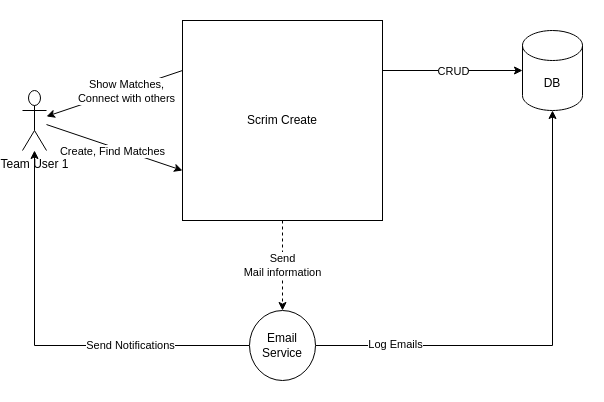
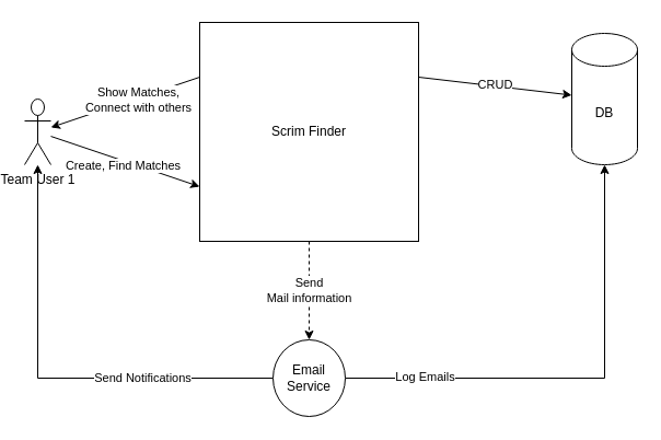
- <mxCell id="11" value="DB" style="shape=cylinder3;whiteSpace=wrap;html=1;boundedLbl=1;backgroundOutline=1;size=15;" vertex="1" parent="1"><mxGeometry x="520" y="30" width="60" height="80" as="geometry" /></mxCell>
+ <mxCell id="11" value="DB" style="shape=cylinder3;whiteSpace=wrap;html=1;boundedLbl=1;backgroundOutline=1;size=15;" vertex="1" parent="1"><mxGeometry x="520" y="30" width="60" height="120" as="geometry" /></mxCell>
- <mxCell id="10" value="Scrim Create" style="rounded=0;whiteSpace=wrap;html=1;" vertex="1" parent="1"><mxGeometry x="180" y="20" width="200" height="200" as="geometry" /></mxCell>
+ <mxCell id="10" value="Scrim Finder" style="rounded=0;whiteSpace=wrap;html=1;" vertex="1" parent="1"><mxGeometry x="180" y="20" width="200" height="200" as="geometry" /></mxCell>
